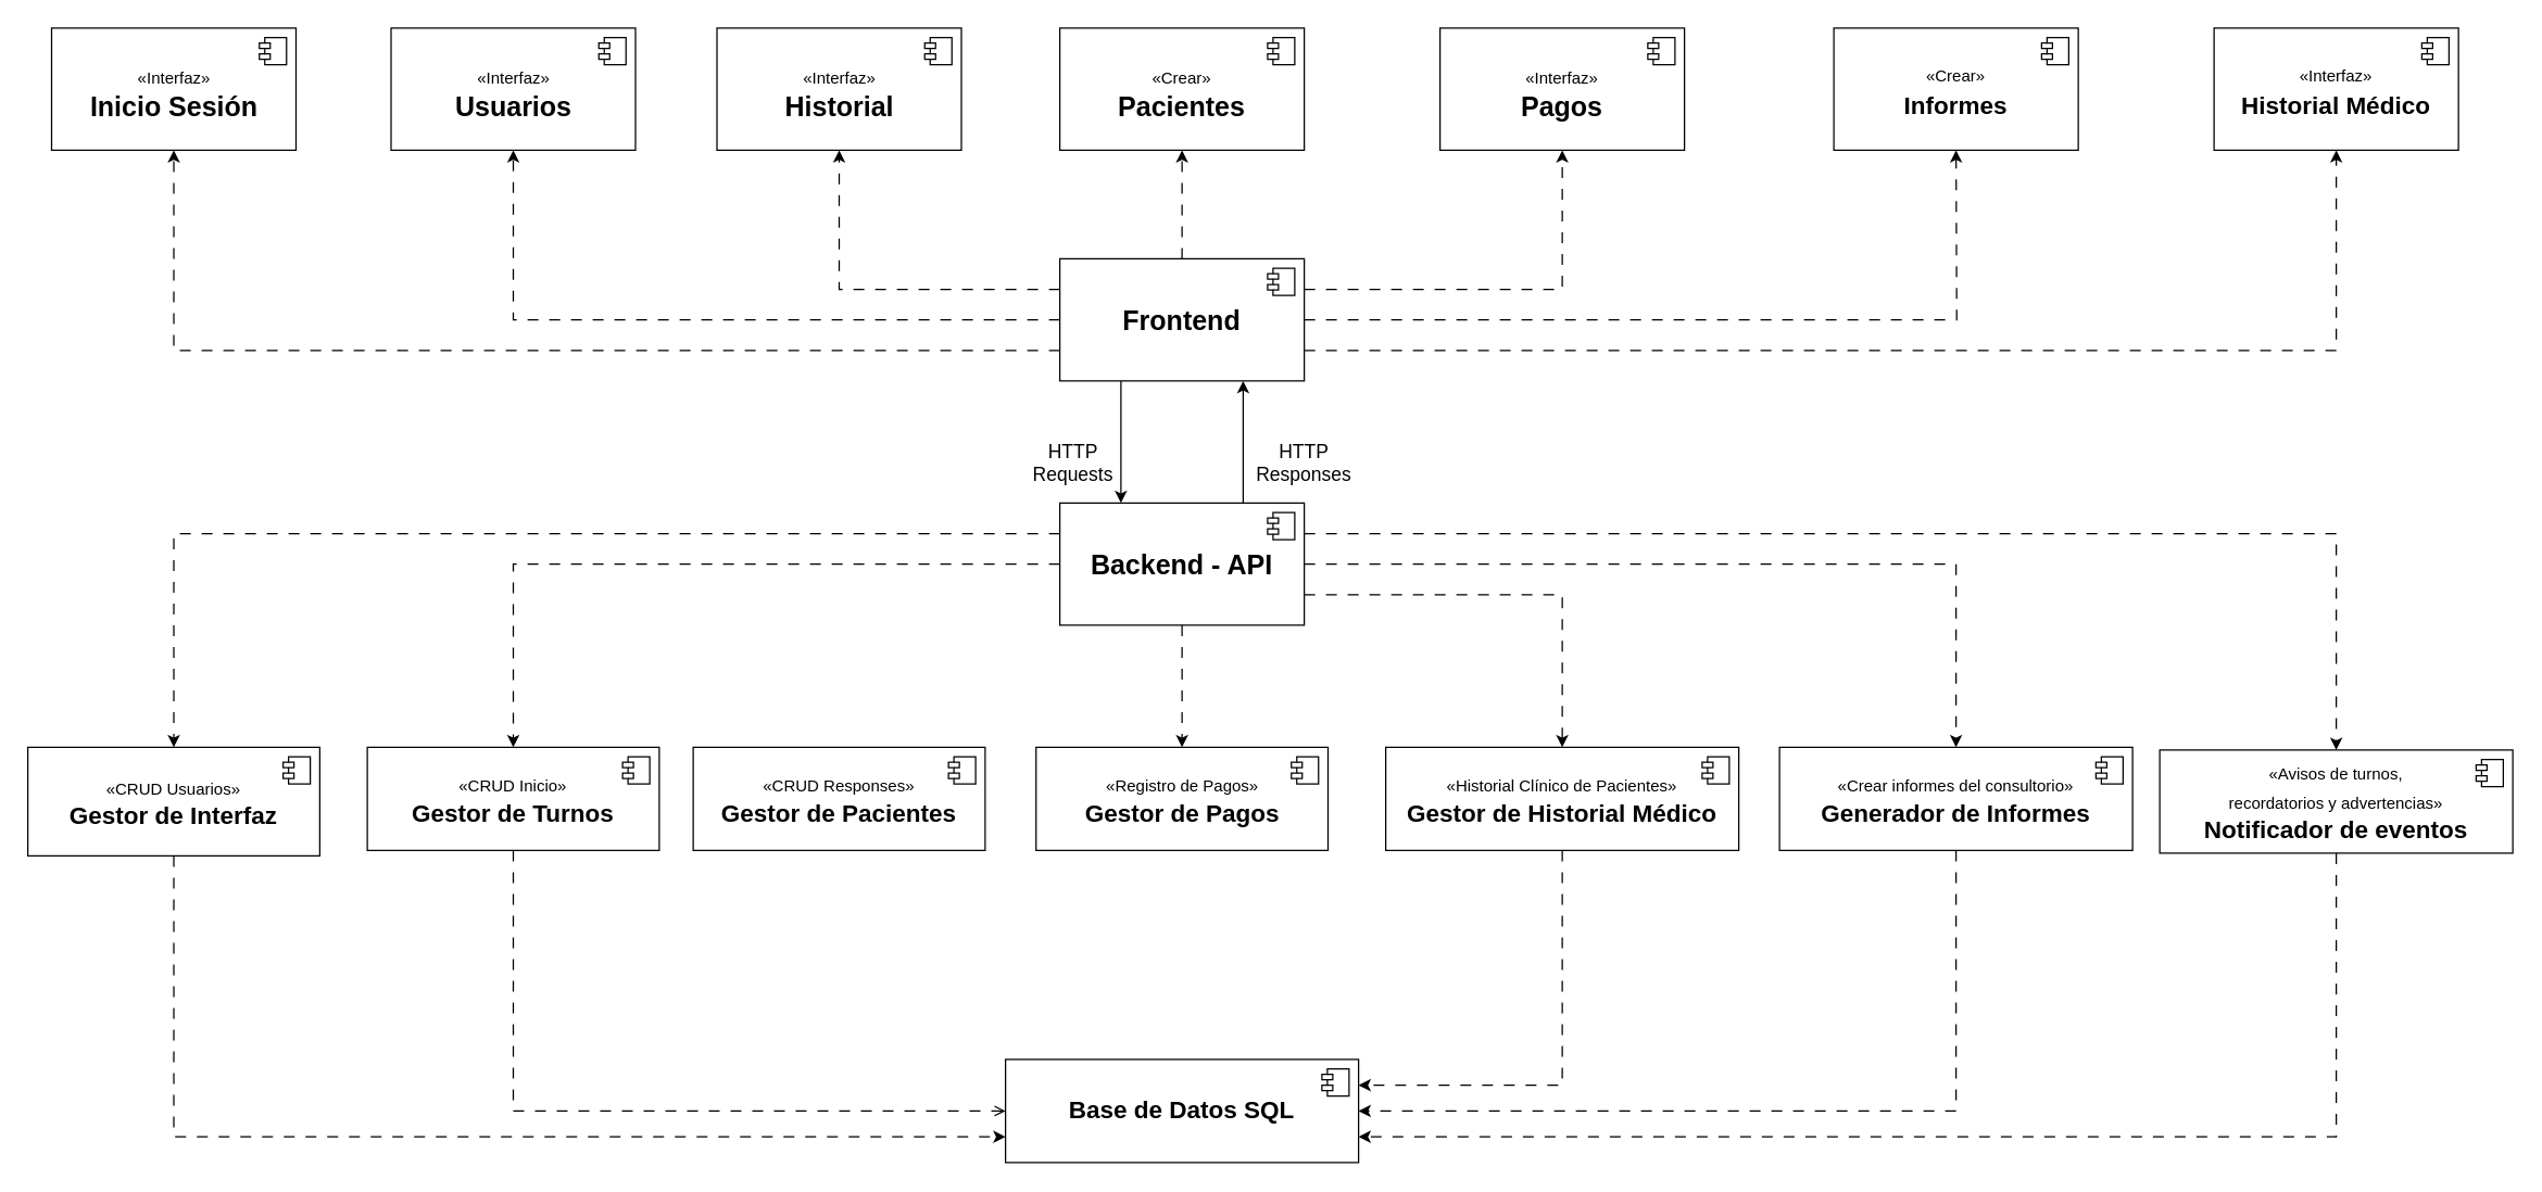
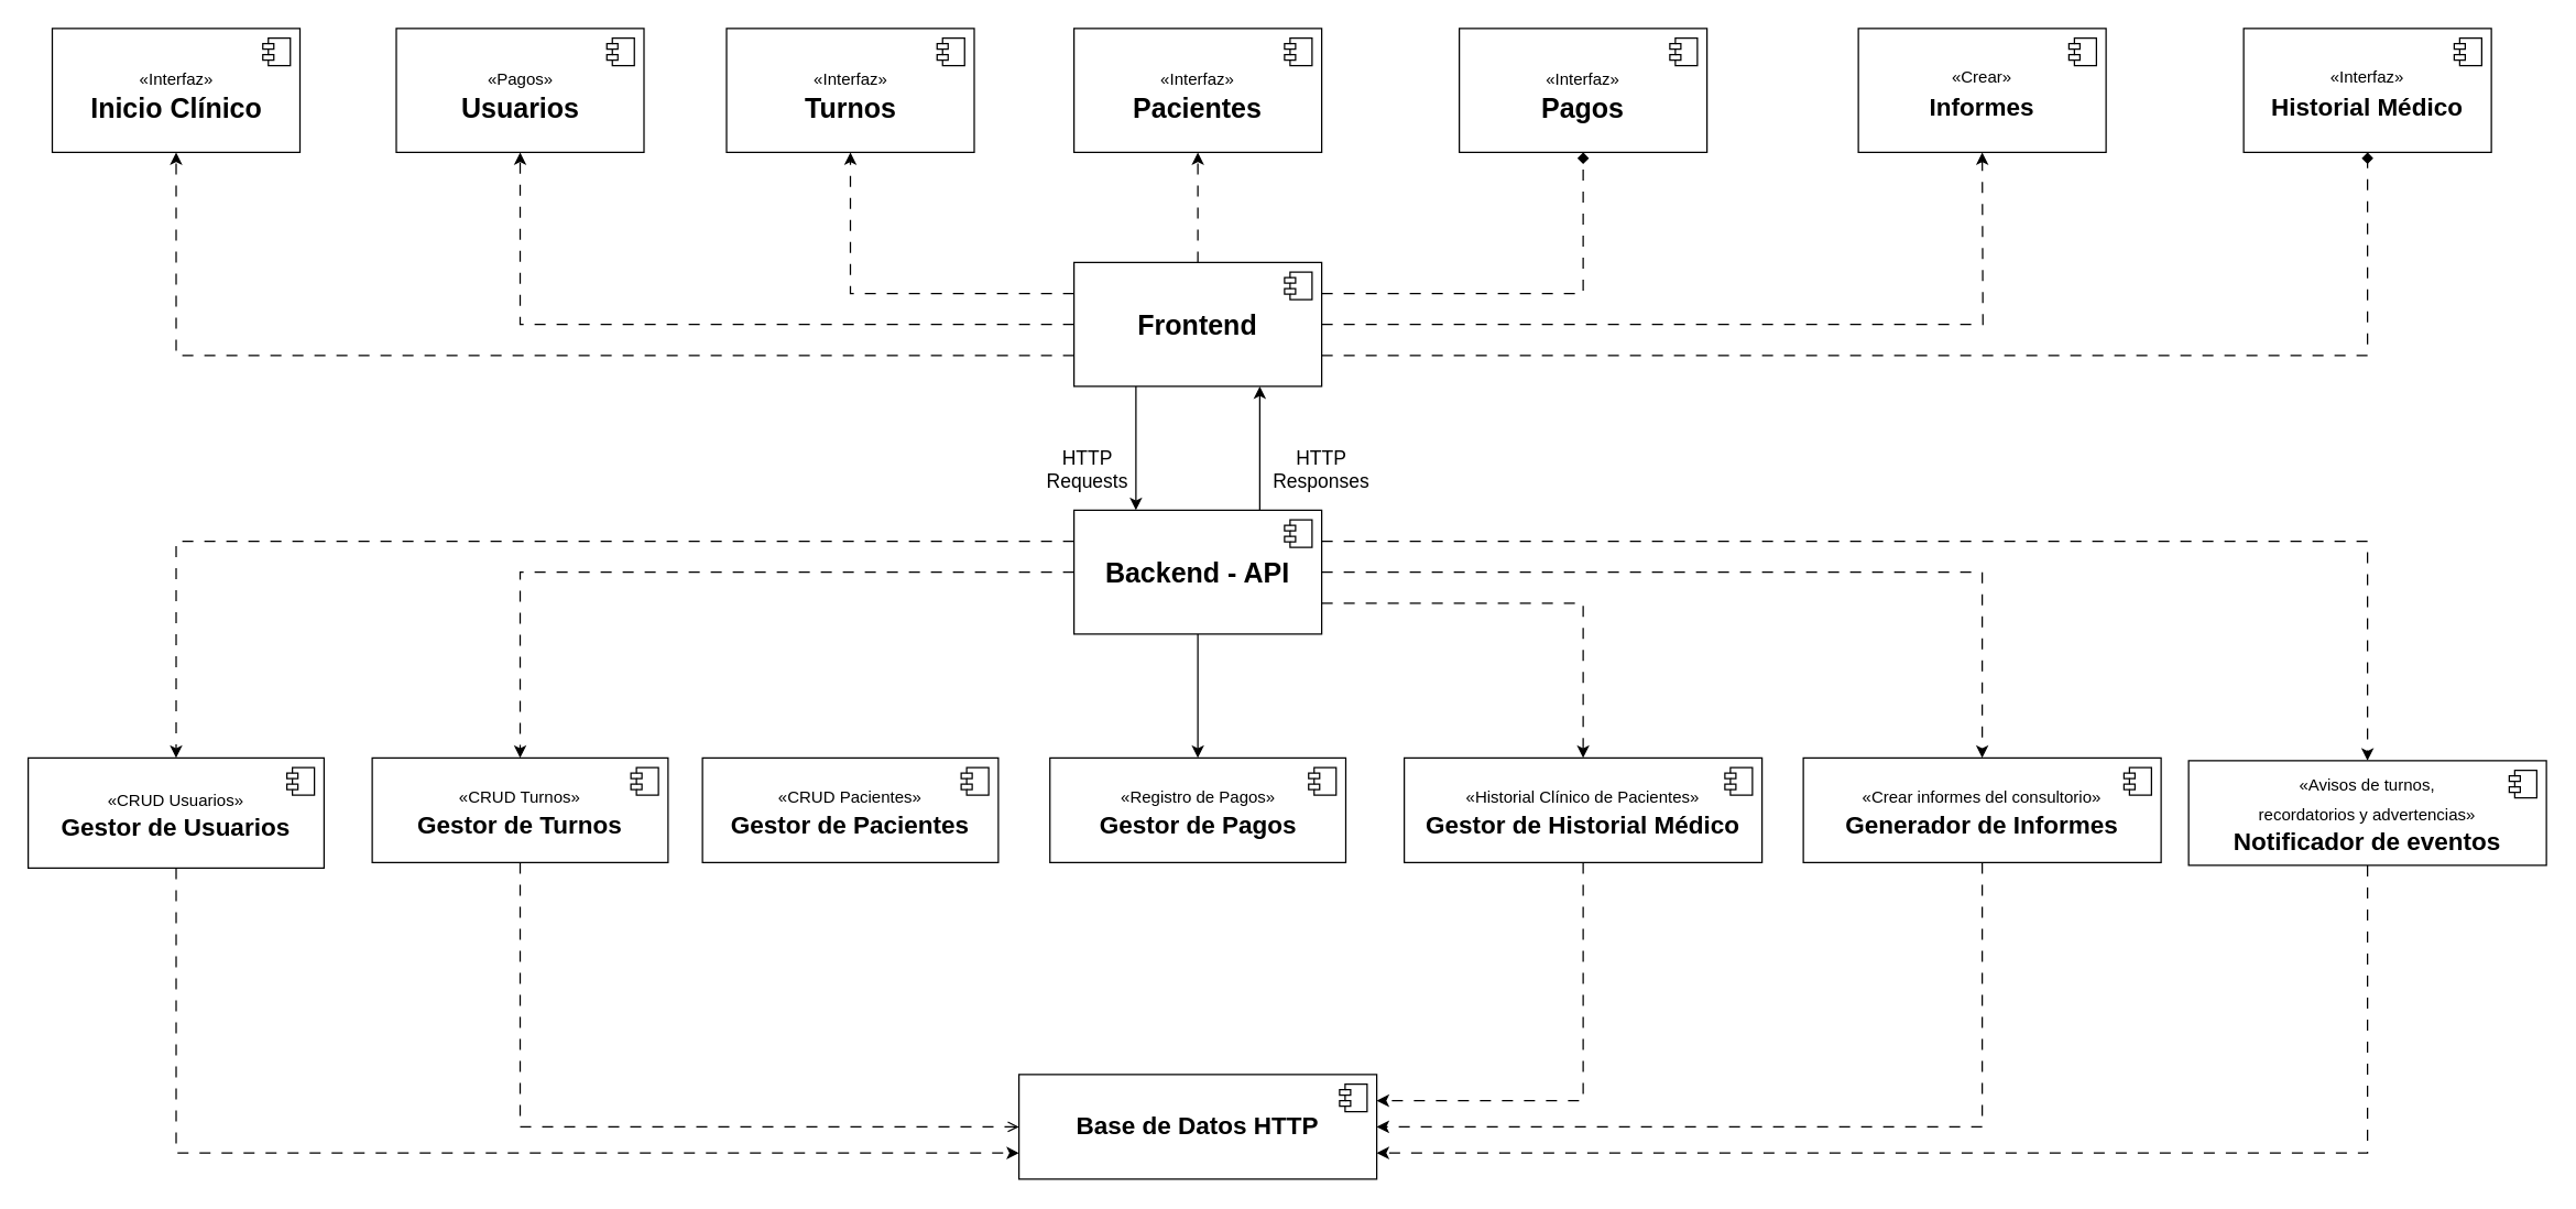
- <mxCell id="44" value="&lt;font style=&quot;font-size: 20px;&quot;&gt;&lt;span style=&quot;font-size: 12px;&quot;&gt;«Interfaz»&lt;/span&gt;&lt;br style=&quot;font-size: 12px;&quot;&gt;&lt;b&gt;Inicio Sesión&lt;/b&gt;&lt;/font&gt;" style="html=1;dropTarget=0;whiteSpace=wrap;" vertex="1" parent="1"><mxGeometry x="37.5" y="20" width="180" height="90" as="geometry" /></mxCell>
+ <mxCell id="44" value="&lt;font style=&quot;font-size: 20px;&quot;&gt;&lt;span style=&quot;font-size: 12px;&quot;&gt;«Interfaz»&lt;/span&gt;&lt;br style=&quot;font-size: 12px;&quot;&gt;&lt;b&gt;Inicio Clínico&lt;/b&gt;&lt;/font&gt;" style="html=1;dropTarget=0;whiteSpace=wrap;" vertex="1" parent="1"><mxGeometry x="37.5" y="20" width="180" height="90" as="geometry" /></mxCell>
- <mxCell id="46" value="&lt;font style=&quot;font-size: 20px;&quot;&gt;&lt;span style=&quot;font-size: 12px;&quot;&gt;«Interfaz»&lt;/span&gt;&lt;br style=&quot;font-size: 12px;&quot;&gt;&lt;b&gt;Usuarios&lt;/b&gt;&lt;/font&gt;" style="html=1;dropTarget=0;whiteSpace=wrap;" vertex="1" parent="1"><mxGeometry x="287.5" y="20" width="180" height="90" as="geometry" /></mxCell>
+ <mxCell id="46" value="&lt;font style=&quot;font-size: 20px;&quot;&gt;&lt;span style=&quot;font-size: 12px;&quot;&gt;«Pagos»&lt;/span&gt;&lt;br style=&quot;font-size: 12px;&quot;&gt;&lt;b&gt;Usuarios&lt;/b&gt;&lt;/font&gt;" style="html=1;dropTarget=0;whiteSpace=wrap;" vertex="1" parent="1"><mxGeometry x="287.5" y="20" width="180" height="90" as="geometry" /></mxCell>
- <mxCell id="48" value="&lt;font style=&quot;font-size: 20px;&quot;&gt;&lt;span style=&quot;font-size: 12px;&quot;&gt;«Interfaz»&lt;/span&gt;&lt;br style=&quot;font-size: 12px;&quot;&gt;&lt;b&gt;Historial&lt;/b&gt;&lt;/font&gt;" style="html=1;dropTarget=0;whiteSpace=wrap;" vertex="1" parent="1"><mxGeometry x="527.5" y="20" width="180" height="90" as="geometry" /></mxCell>
+ <mxCell id="48" value="&lt;font style=&quot;font-size: 20px;&quot;&gt;&lt;span style=&quot;font-size: 12px;&quot;&gt;«Interfaz»&lt;/span&gt;&lt;br style=&quot;font-size: 12px;&quot;&gt;&lt;b&gt;Turnos&lt;/b&gt;&lt;/font&gt;" style="html=1;dropTarget=0;whiteSpace=wrap;" vertex="1" parent="1"><mxGeometry x="527.5" y="20" width="180" height="90" as="geometry" /></mxCell>
- <mxCell id="50" value="&lt;font style=&quot;font-size: 20px;&quot;&gt;&lt;span style=&quot;font-size: 12px;&quot;&gt;«Crear»&lt;/span&gt;&lt;br style=&quot;font-size: 12px;&quot;&gt;&lt;b&gt;Pacientes&lt;/b&gt;&lt;/font&gt;" style="html=1;dropTarget=0;whiteSpace=wrap;" vertex="1" parent="1"><mxGeometry x="780" y="20" width="180" height="90" as="geometry" /></mxCell>
+ <mxCell id="50" value="&lt;font style=&quot;font-size: 20px;&quot;&gt;&lt;span style=&quot;font-size: 12px;&quot;&gt;«Interfaz»&lt;/span&gt;&lt;br style=&quot;font-size: 12px;&quot;&gt;&lt;b&gt;Pacientes&lt;/b&gt;&lt;/font&gt;" style="html=1;dropTarget=0;whiteSpace=wrap;" vertex="1" parent="1"><mxGeometry x="780" y="20" width="180" height="90" as="geometry" /></mxCell>
- <mxCell id="7" style="edgeStyle=orthogonalEdgeStyle;rounded=0;orthogonalLoop=1;jettySize=auto;html=1;exitX=1;exitY=0.25;exitDx=0;exitDy=0;entryX=0.5;entryY=1;entryDx=0;entryDy=0;dashed=1;dashPattern=8 8;" edge="1" parent="1" source="10" target="52"><mxGeometry relative="1" as="geometry" /></mxCell>
+ <mxCell id="7" style="edgeStyle=orthogonalEdgeStyle;rounded=0;orthogonalLoop=1;jettySize=auto;html=1;exitX=1;exitY=0.25;exitDx=0;exitDy=0;entryX=0.5;entryY=1;entryDx=0;entryDy=0;dashed=1;dashPattern=8 8;endArrow=diamond;" edge="1" parent="1" source="10" target="52"><mxGeometry relative="1" as="geometry" /></mxCell>
- <mxCell id="9" style="edgeStyle=orthogonalEdgeStyle;rounded=0;orthogonalLoop=1;jettySize=auto;html=1;exitX=1;exitY=0.75;exitDx=0;exitDy=0;entryX=0.5;entryY=1;entryDx=0;entryDy=0;dashed=1;dashPattern=8 8;" edge="1" parent="1" source="10" target="54"><mxGeometry relative="1" as="geometry" /></mxCell>
+ <mxCell id="9" style="edgeStyle=orthogonalEdgeStyle;rounded=0;orthogonalLoop=1;jettySize=auto;html=1;exitX=1;exitY=0.75;exitDx=0;exitDy=0;entryX=0.5;entryY=1;entryDx=0;entryDy=0;dashed=1;dashPattern=8 8;endArrow=diamond;" edge="1" parent="1" source="10" target="54"><mxGeometry relative="1" as="geometry" /></mxCell>
- <mxCell id="15" style="edgeStyle=orthogonalEdgeStyle;rounded=0;orthogonalLoop=1;jettySize=auto;html=1;exitX=0.5;exitY=1;exitDx=0;exitDy=0;entryX=0.5;entryY=0;entryDx=0;entryDy=0;dashed=1;dashPattern=8 8;" parent="1" source="19" target="31" edge="1"><mxGeometry relative="1" as="geometry" /></mxCell>
+ <mxCell id="15" style="edgeStyle=orthogonalEdgeStyle;rounded=0;orthogonalLoop=1;jettySize=auto;html=1;exitX=0.5;exitY=1;exitDx=0;exitDy=0;entryX=0.5;entryY=0;entryDx=0;entryDy=0;dashed=0;dashPattern=8 8;" parent="1" source="19" target="31" edge="1"><mxGeometry relative="1" as="geometry" /></mxCell>
- <mxCell id="27" value="&lt;font style=&quot;font-size: 18px;&quot;&gt;&lt;span style=&quot;font-size: 12px;&quot;&gt;«CRUD Inicio»&lt;/span&gt;&lt;br style=&quot;font-size: 12px;&quot;&gt;&lt;b style=&quot;&quot;&gt;Gestor de Turnos&lt;/b&gt;&lt;/font&gt;" style="html=1;dropTarget=0;whiteSpace=wrap;" parent="1" vertex="1"><mxGeometry x="270" y="550" width="215" height="76" as="geometry" /></mxCell>
+ <mxCell id="27" value="&lt;font style=&quot;font-size: 18px;&quot;&gt;&lt;span style=&quot;font-size: 12px;&quot;&gt;«CRUD Turnos»&lt;/span&gt;&lt;br style=&quot;font-size: 12px;&quot;&gt;&lt;b style=&quot;&quot;&gt;Gestor de Turnos&lt;/b&gt;&lt;/font&gt;" style="html=1;dropTarget=0;whiteSpace=wrap;" parent="1" vertex="1"><mxGeometry x="270" y="550" width="215" height="76" as="geometry" /></mxCell>
- <mxCell id="29" value="&lt;font style=&quot;font-size: 18px;&quot;&gt;&lt;span style=&quot;font-size: 12px;&quot;&gt;«CRUD Responses»&lt;/span&gt;&lt;br style=&quot;font-size: 12px;&quot;&gt;&lt;b style=&quot;&quot;&gt;Gestor de Pacientes&lt;/b&gt;&lt;/font&gt;" style="html=1;dropTarget=0;whiteSpace=wrap;" parent="1" vertex="1"><mxGeometry x="510" y="550" width="215" height="76" as="geometry" /></mxCell>
+ <mxCell id="29" value="&lt;font style=&quot;font-size: 18px;&quot;&gt;&lt;span style=&quot;font-size: 12px;&quot;&gt;«CRUD Pacientes»&lt;/span&gt;&lt;br style=&quot;font-size: 12px;&quot;&gt;&lt;b style=&quot;&quot;&gt;Gestor de Pacientes&lt;/b&gt;&lt;/font&gt;" style="html=1;dropTarget=0;whiteSpace=wrap;" parent="1" vertex="1"><mxGeometry x="510" y="550" width="215" height="76" as="geometry" /></mxCell>
- <mxCell id="24" value="&lt;font style=&quot;font-size: 18px;&quot;&gt;&lt;span style=&quot;font-size: 12px;&quot;&gt;«CRUD Usuarios»&lt;/span&gt;&lt;br style=&quot;font-size: 12px;&quot;&gt;&lt;b style=&quot;&quot;&gt;Gestor de Interfaz&lt;/b&gt;&lt;/font&gt;" style="html=1;dropTarget=0;whiteSpace=wrap;" parent="1" vertex="1"><mxGeometry x="20" y="550" width="215" height="80" as="geometry" /></mxCell>
+ <mxCell id="24" value="&lt;font style=&quot;font-size: 18px;&quot;&gt;&lt;span style=&quot;font-size: 12px;&quot;&gt;«CRUD Usuarios»&lt;/span&gt;&lt;br style=&quot;font-size: 12px;&quot;&gt;&lt;b style=&quot;&quot;&gt;Gestor de Usuarios&lt;/b&gt;&lt;/font&gt;" style="html=1;dropTarget=0;whiteSpace=wrap;" parent="1" vertex="1"><mxGeometry x="20" y="550" width="215" height="80" as="geometry" /></mxCell>
- <mxCell id="42" value="&lt;font style=&quot;font-size: 18px;&quot;&gt;&lt;b style=&quot;&quot;&gt;Base de Datos SQL&lt;/b&gt;&lt;/font&gt;" style="html=1;dropTarget=0;whiteSpace=wrap;" parent="1" vertex="1"><mxGeometry x="740" y="780" width="260" height="76" as="geometry" /></mxCell>
+ <mxCell id="42" value="&lt;font style=&quot;font-size: 18px;&quot;&gt;&lt;b style=&quot;&quot;&gt;Base de Datos HTTP&lt;/b&gt;&lt;/font&gt;" style="html=1;dropTarget=0;whiteSpace=wrap;" parent="1" vertex="1"><mxGeometry x="740" y="780" width="260" height="76" as="geometry" /></mxCell>
